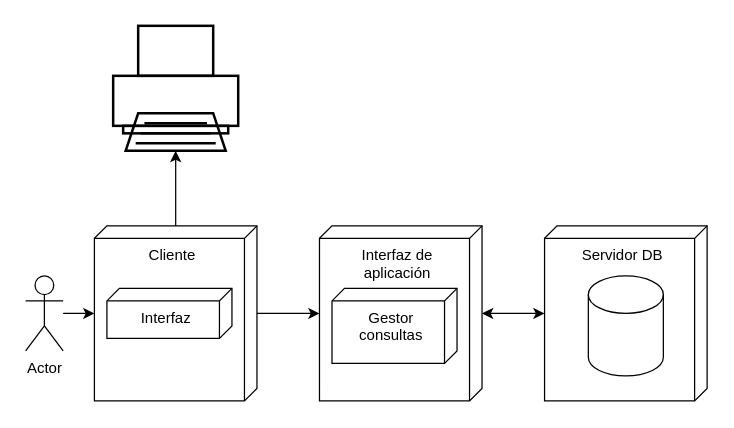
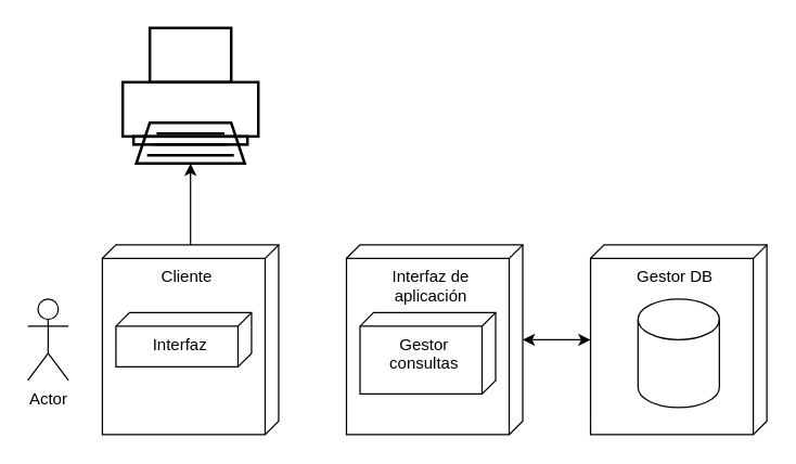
- <mxCell id="11" value="Servidor DB" style="verticalAlign=top;align=center;shape=cube;size=10;direction=south;fontStyle=0;html=1;boundedLbl=1;spacingLeft=5;whiteSpace=wrap;" vertex="1" parent="1"><mxGeometry x="435" y="180" width="130" height="140" as="geometry" /></mxCell>
+ <mxCell id="11" value="Gestor DB" style="verticalAlign=top;align=center;shape=cube;size=10;direction=south;fontStyle=0;html=1;boundedLbl=1;spacingLeft=5;whiteSpace=wrap;" vertex="1" parent="1"><mxGeometry x="435" y="180" width="130" height="140" as="geometry" /></mxCell>
- <mxCell id="2" style="edgeStyle=orthogonalEdgeStyle;rounded=0;orthogonalLoop=1;jettySize=auto;html=1;" edge="1" parent="1" source="3" target="9"><mxGeometry relative="1" as="geometry" /></mxCell>
- <mxCell id="7" style="edgeStyle=orthogonalEdgeStyle;rounded=0;orthogonalLoop=1;jettySize=auto;html=1;" edge="1" parent="1" source="9" target="5"><mxGeometry relative="1" as="geometry" /></mxCell>
